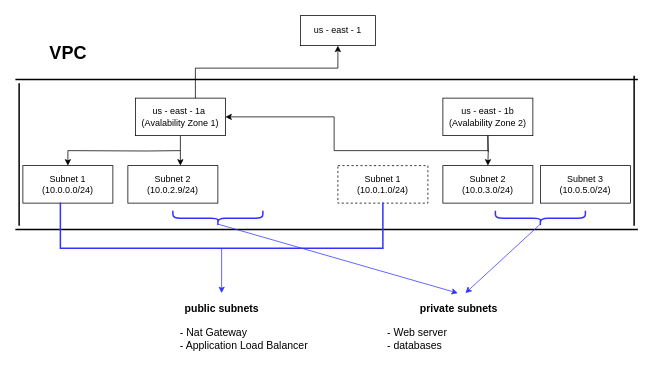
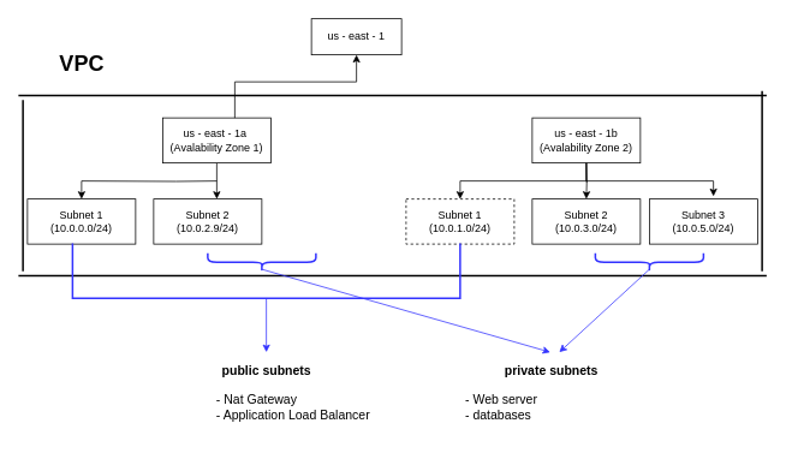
- <mxCell id="2" value="us - east - 1" style="rounded=0;whiteSpace=wrap;html=1;" vertex="1" parent="1"><mxGeometry x="400" y="20" width="100" height="40" as="geometry" /></mxCell>
+ <mxCell id="2" value="us - east - 1" style="rounded=0;whiteSpace=wrap;html=1;" vertex="1" parent="1"><mxGeometry x="345" y="20" width="100" height="40" as="geometry" /></mxCell>
- <mxCell id="11" value="" style="edgeStyle=orthogonalEdgeStyle;rounded=0;orthogonalLoop=1;jettySize=auto;html=1;exitX=0.5;exitY=1;exitDx=0;exitDy=0;" edge="1" parent="1" target="5" source="7"><mxGeometry relative="1" as="geometry"><mxPoint x="660" y="200" as="sourcePoint" /></mxGeometry></mxCell>
+ <mxCell id="11" value="" style="edgeStyle=orthogonalEdgeStyle;rounded=0;orthogonalLoop=1;jettySize=auto;html=1;exitX=0.5;exitY=1;exitDx=0;exitDy=0;" edge="1" parent="1" target="12" source="7"><mxGeometry relative="1" as="geometry"><mxPoint x="660" y="200" as="sourcePoint" /></mxGeometry></mxCell>
+ <mxCell id="6" value="" style="edgeStyle=orthogonalEdgeStyle;rounded=0;orthogonalLoop=1;jettySize=auto;html=1;entryX=0.592;entryY=-0.06;entryDx=0;entryDy=0;entryPerimeter=0;" edge="1" parent="1" source="7" target="14"><mxGeometry relative="1" as="geometry"><mxPoint x="810" y="155" as="targetPoint" /><Array as="points"><mxPoint x="650" y="200" /><mxPoint x="791" y="200" /></Array></mxGeometry></mxCell>
